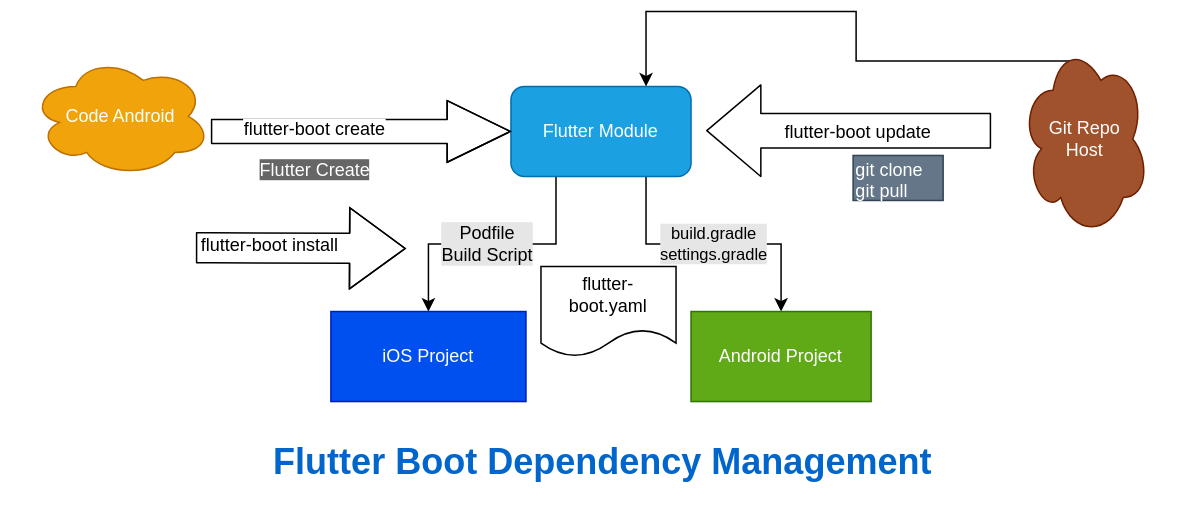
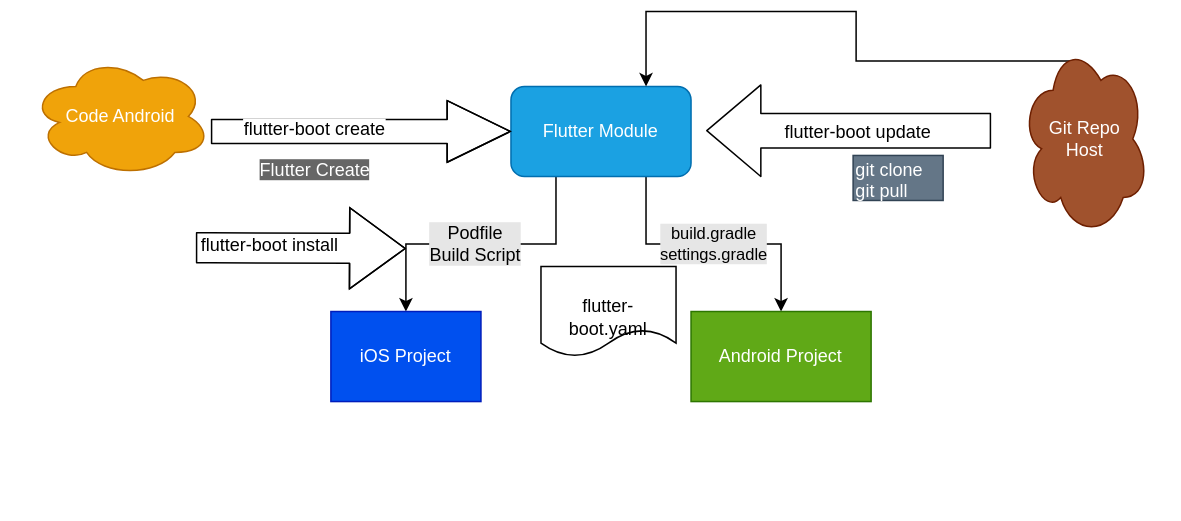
- <mxCell id="21" value="&lt;font color=&quot;#000000&quot;&gt;flutter-boot.yaml&lt;/font&gt;" style="text;html=1;strokeColor=none;fillColor=none;align=center;verticalAlign=middle;whiteSpace=wrap;rounded=0;labelBackgroundColor=none;fontColor=#FFFFFF;" vertex="1" parent="1"><mxGeometry x="365" y="179" width="80" height="20" as="geometry" /></mxCell>
+ <mxCell id="21" value="&lt;font color=&quot;#000000&quot;&gt;flutter-boot.yaml&lt;/font&gt;" style="text;html=1;strokeColor=none;fillColor=none;align=center;verticalAlign=middle;whiteSpace=wrap;rounded=0;labelBackgroundColor=none;fontColor=#FFFFFF;" vertex="1" parent="1"><mxGeometry x="365" y="194" width="80" height="20" as="geometry" /></mxCell>
- <mxCell id="8" value="iOS Project&lt;br&gt;" style="rounded=0;whiteSpace=wrap;html=1;fillColor=#0050ef;strokeColor=#001DBC;fontColor=#ffffff;" vertex="1" parent="1"><mxGeometry x="220" y="200" width="130" height="60" as="geometry" /></mxCell>
+ <mxCell id="8" value="iOS Project&lt;br&gt;" style="rounded=0;whiteSpace=wrap;html=1;fillColor=#0050ef;strokeColor=#001DBC;fontColor=#ffffff;" vertex="1" parent="1"><mxGeometry x="220" y="200" width="100" height="60" as="geometry" /></mxCell>
- <mxCell id="18" value="&lt;h1&gt;Flutter Boot Dependency Management&lt;/h1&gt;" style="text;html=1;resizable=0;points=[];autosize=1;align=left;verticalAlign=top;spacingTop=-4;fontColor=#0066CC;" vertex="1" parent="1"><mxGeometry x="180" y="268" width="450" height="50" as="geometry" /></mxCell>
